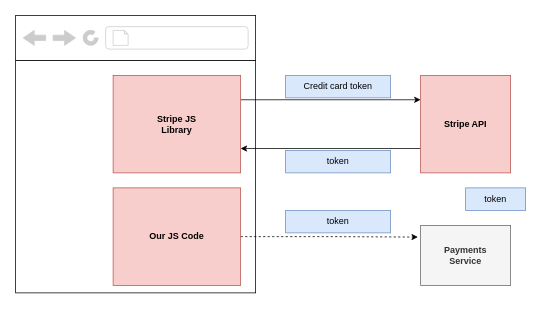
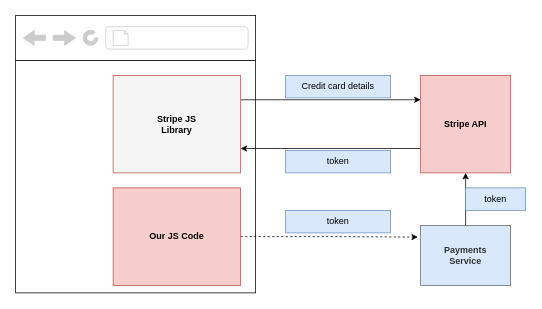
- <mxCell id="18" value="Credit card token" style="rounded=0;whiteSpace=wrap;html=1;strokeColor=#6c8ebf;fillColor=#dae8fc;" vertex="1" parent="1"><mxGeometry x="380" y="100" width="140" height="30" as="geometry" /></mxCell>
+ <mxCell id="18" value="Credit card details" style="rounded=0;whiteSpace=wrap;html=1;strokeColor=#6c8ebf;fillColor=#dae8fc;" vertex="1" parent="1"><mxGeometry x="380" y="100" width="140" height="30" as="geometry" /></mxCell>
- <mxCell id="10" value="&lt;div&gt;&lt;b&gt;Stripe JS&lt;/b&gt;&lt;/div&gt;&lt;div&gt;&lt;b&gt;Library&lt;br&gt;&lt;/b&gt;&lt;/div&gt;" style="rounded=0;whiteSpace=wrap;html=1;strokeColor=#b85450;fillColor=#f8cecc;" vertex="1" parent="1"><mxGeometry x="150" y="100" width="170" height="130" as="geometry" /></mxCell>
+ <mxCell id="10" value="&lt;div&gt;&lt;b&gt;Stripe JS&lt;/b&gt;&lt;/div&gt;&lt;div&gt;&lt;b&gt;Library&lt;br&gt;&lt;/b&gt;&lt;/div&gt;" style="rounded=0;whiteSpace=wrap;html=1;strokeColor=#b85450;fillColor=#f5f5f5;" vertex="1" parent="1"><mxGeometry x="150" y="100" width="170" height="130" as="geometry" /></mxCell>
+ <mxCell id="15" style="edgeStyle=orthogonalEdgeStyle;rounded=0;orthogonalLoop=1;jettySize=auto;html=1;exitX=0.5;exitY=0;exitDx=0;exitDy=0;entryX=0.5;entryY=1;entryDx=0;entryDy=0;" edge="1" parent="1" source="16" target="14"><mxGeometry relative="1" as="geometry" /></mxCell>
- <mxCell id="16" value="&lt;div&gt;Payments&lt;/div&gt;&lt;div&gt;Service&lt;br&gt;&lt;/div&gt;" style="rounded=0;whiteSpace=wrap;html=1;strokeColor=#666666;fillColor=#f5f5f5;fontStyle=1;fontColor=#333333;" vertex="1" parent="1"><mxGeometry x="560" y="300" width="120" height="80" as="geometry" /></mxCell>
+ <mxCell id="16" value="&lt;div&gt;Payments&lt;/div&gt;&lt;div&gt;Service&lt;br&gt;&lt;/div&gt;" style="rounded=0;whiteSpace=wrap;html=1;strokeColor=#666666;fillColor=#dae8fc;fontStyle=1;fontColor=#333333;" vertex="1" parent="1"><mxGeometry x="560" y="300" width="120" height="80" as="geometry" /></mxCell>
